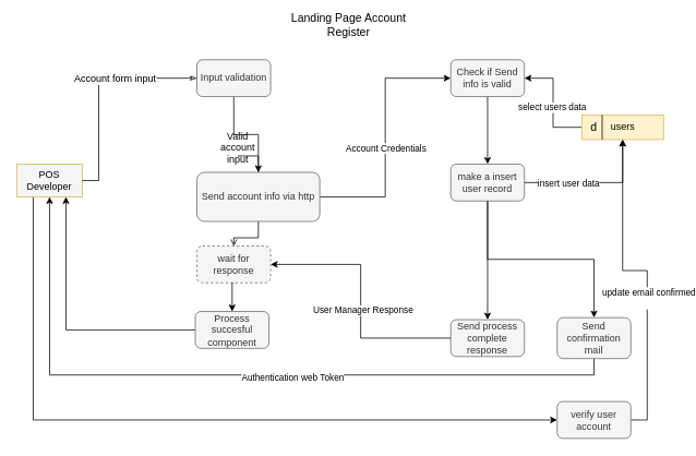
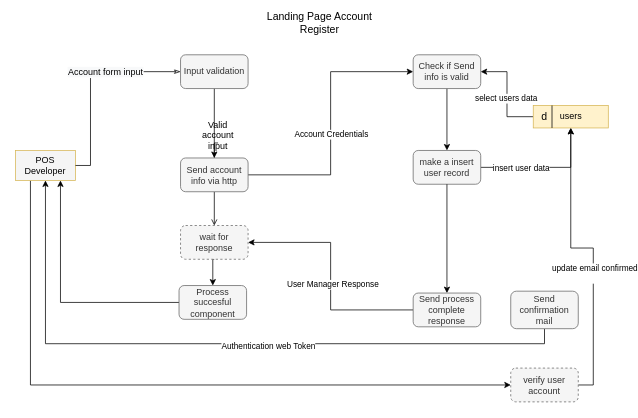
- <mxCell id="10" value="Send account info via http" style="rounded=1;whiteSpace=wrap;html=1;strokeWidth=1;fillColor=#f5f5f5;strokeColor=#666666;fontColor=#333333;" vertex="1" parent="1"><mxGeometry x="240" y="210" width="150" height="60" as="geometry" /></mxCell>
+ <mxCell id="10" value="Send account info via http" style="rounded=1;whiteSpace=wrap;html=1;strokeWidth=1;fillColor=#f5f5f5;strokeColor=#666666;fontColor=#333333;" vertex="1" parent="1"><mxGeometry x="240" y="210" width="90" height="45" as="geometry" /></mxCell>
- <mxCell id="24" style="edgeStyle=orthogonalEdgeStyle;rounded=0;orthogonalLoop=1;jettySize=auto;html=1;exitX=0.5;exitY=1;exitDx=0;exitDy=0;entryX=0.5;entryY=0;entryDx=0;entryDy=0;startArrow=none;startFill=0;endArrow=classic;endFill=1;" edge="1" parent="1" source="25" target="32"><mxGeometry relative="1" as="geometry" /></mxCell>
- <mxCell id="35" value="verify user account" style="rounded=1;whiteSpace=wrap;html=1;strokeWidth=1;fillColor=#f5f5f5;strokeColor=#666666;fontColor=#333333;" vertex="1" parent="1"><mxGeometry x="680" y="490" width="90" height="45" as="geometry" /></mxCell>
+ <mxCell id="35" value="verify user account" style="rounded=1;whiteSpace=wrap;html=1;strokeWidth=1;fillColor=#f5f5f5;strokeColor=#666666;fontColor=#333333;dashed=1;" vertex="1" parent="1"><mxGeometry x="680" y="490" width="90" height="45" as="geometry" /></mxCell>
